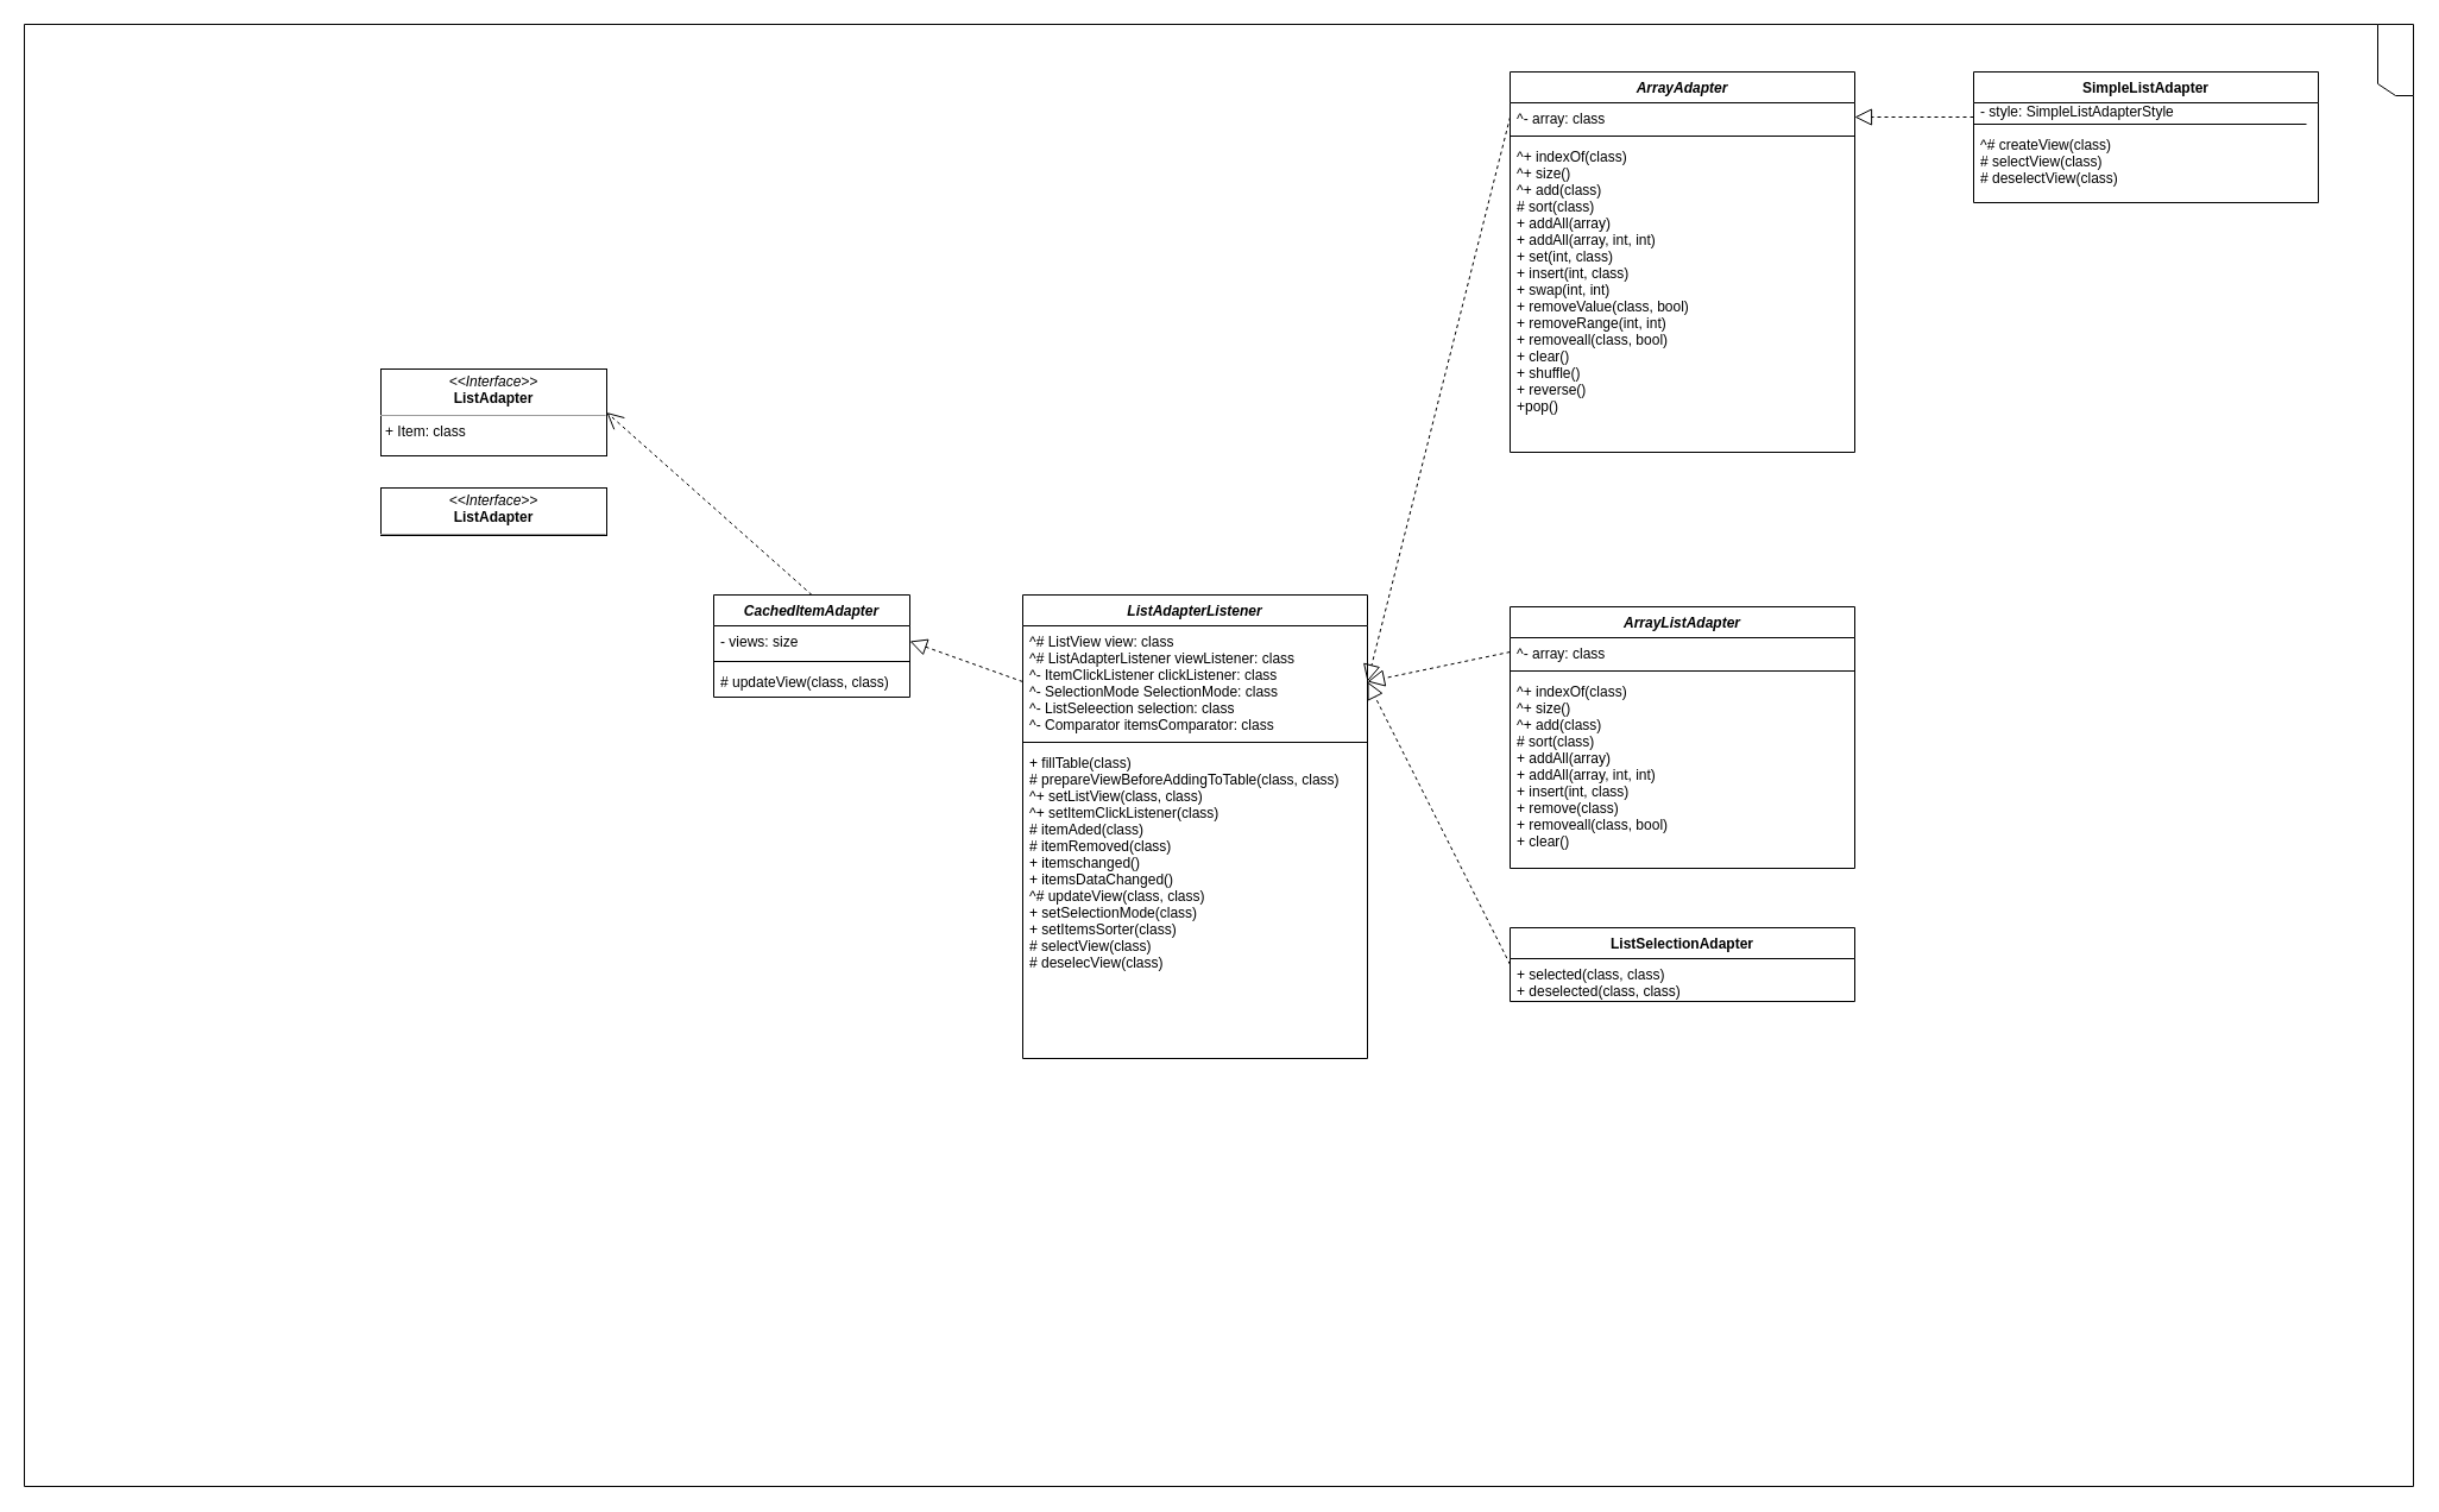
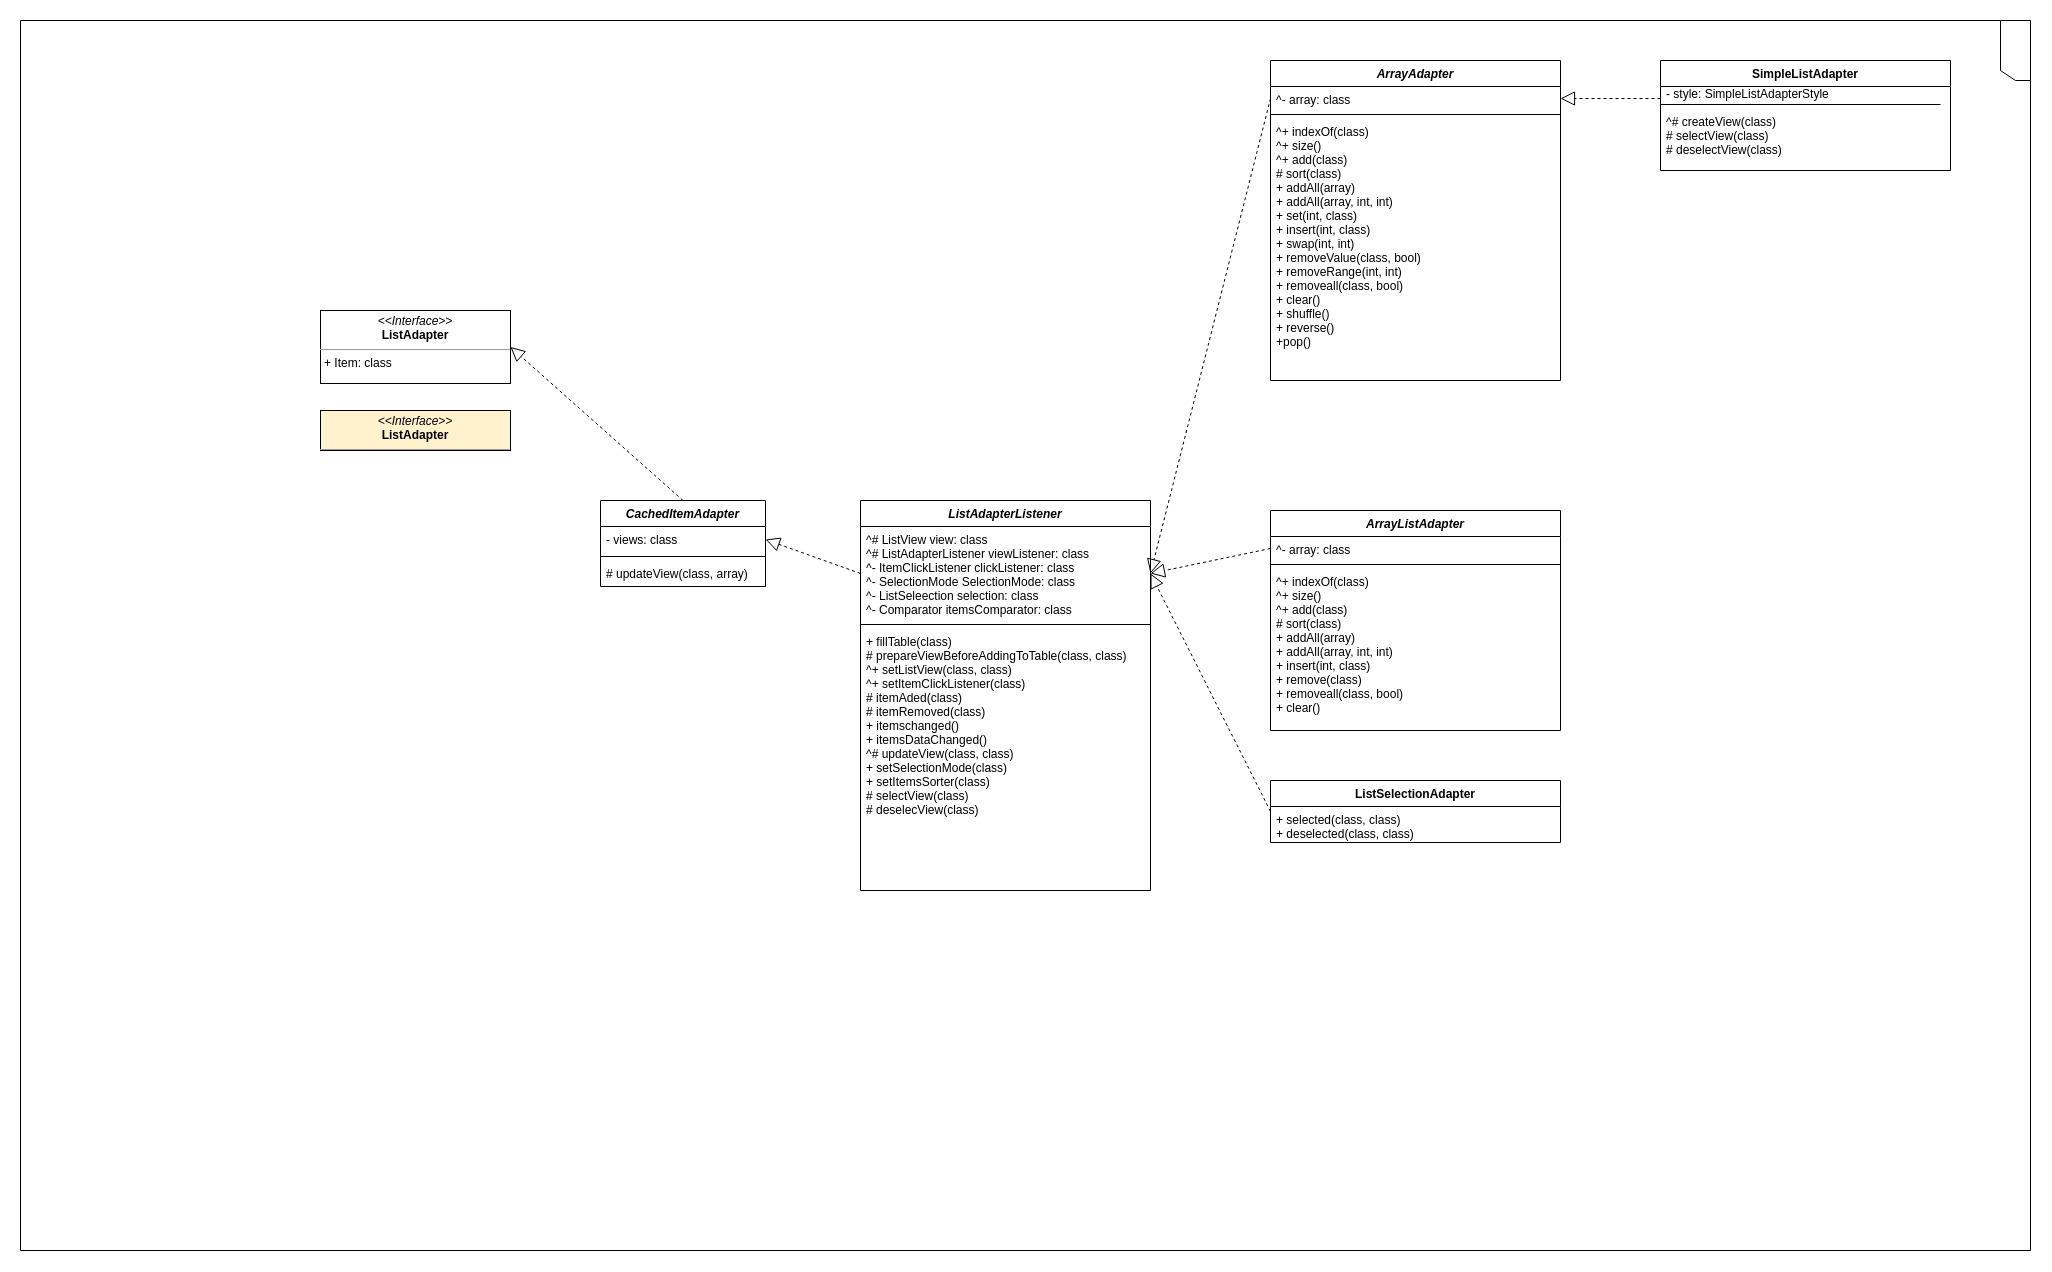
- <mxCell id="14" value="" style="endArrow=open;dashed=1;endFill=0;endSize=12;html=1;exitX=0.5;exitY=0;exitDx=0;exitDy=0;entryX=1;entryY=0.5;entryDx=0;entryDy=0;" parent="1" source="7" target="12" edge="1"><mxGeometry width="160" relative="1" as="geometry"><mxPoint x="680" y="500" as="sourcePoint" /><mxPoint x="590" y="447" as="targetPoint" /></mxGeometry></mxCell>
+ <mxCell id="14" value="" style="endArrow=block;dashed=1;endFill=0;endSize=12;html=1;exitX=0.5;exitY=0;exitDx=0;exitDy=0;entryX=1;entryY=0.5;entryDx=0;entryDy=0;" parent="1" source="7" target="12" edge="1"><mxGeometry width="160" relative="1" as="geometry"><mxPoint x="680" y="500" as="sourcePoint" /><mxPoint x="590" y="447" as="targetPoint" /></mxGeometry></mxCell>
- <mxCell id="13" value="&lt;p style=&quot;margin: 0px ; margin-top: 4px ; text-align: center&quot;&gt;&lt;i&gt;&amp;lt;&amp;lt;Interface&amp;gt;&amp;gt;&lt;/i&gt;&lt;br&gt;&lt;b&gt;ListAdapter&lt;/b&gt;&lt;/p&gt;&lt;hr size=&quot;1&quot;&gt;&lt;p style=&quot;margin: 0px ; margin-left: 4px&quot;&gt;&lt;/p&gt;&lt;p style=&quot;margin: 0px ; margin-left: 4px&quot;&gt;&lt;br&gt;&lt;/p&gt;&lt;p style=&quot;margin: 0px ; margin-left: 4px&quot;&gt;&lt;br&gt;&lt;/p&gt;" style="verticalAlign=top;align=left;overflow=fill;fontSize=12;fontFamily=Helvetica;html=1;rounded=0;shadow=0;comic=0;labelBackgroundColor=none;strokeWidth=1" parent="1" vertex="1"><mxGeometry x="320" y="410" width="190" height="40" as="geometry" /></mxCell>
+ <mxCell id="13" value="&lt;p style=&quot;margin: 0px ; margin-top: 4px ; text-align: center&quot;&gt;&lt;i&gt;&amp;lt;&amp;lt;Interface&amp;gt;&amp;gt;&lt;/i&gt;&lt;br&gt;&lt;b&gt;ListAdapter&lt;/b&gt;&lt;/p&gt;&lt;hr size=&quot;1&quot;&gt;&lt;p style=&quot;margin: 0px ; margin-left: 4px&quot;&gt;&lt;/p&gt;&lt;p style=&quot;margin: 0px ; margin-left: 4px&quot;&gt;&lt;br&gt;&lt;/p&gt;&lt;p style=&quot;margin: 0px ; margin-left: 4px&quot;&gt;&lt;br&gt;&lt;/p&gt;" style="verticalAlign=top;align=left;overflow=fill;fontSize=12;fontFamily=Helvetica;html=1;rounded=0;shadow=0;comic=0;labelBackgroundColor=none;strokeWidth=1;fillColor=#fff2cc;" parent="1" vertex="1"><mxGeometry x="320" y="410" width="190" height="40" as="geometry" /></mxCell>
- <mxCell id="8" value="- views: size" style="text;strokeColor=none;fillColor=none;align=left;verticalAlign=top;spacingLeft=4;spacingRight=4;overflow=hidden;rotatable=0;points=[[0,0.5],[1,0.5]];portConstraint=eastwest;" parent="7" vertex="1"><mxGeometry y="26" width="165" height="26" as="geometry" /></mxCell>
+ <mxCell id="8" value="- views: class" style="text;strokeColor=none;fillColor=none;align=left;verticalAlign=top;spacingLeft=4;spacingRight=4;overflow=hidden;rotatable=0;points=[[0,0.5],[1,0.5]];portConstraint=eastwest;" parent="7" vertex="1"><mxGeometry y="26" width="165" height="26" as="geometry" /></mxCell>
- <mxCell id="10" value="# updateView(class, class)" style="text;strokeColor=none;fillColor=none;align=left;verticalAlign=top;spacingLeft=4;spacingRight=4;overflow=hidden;rotatable=0;points=[[0,0.5],[1,0.5]];portConstraint=eastwest;" parent="7" vertex="1"><mxGeometry y="60" width="165" height="26" as="geometry" /></mxCell>
+ <mxCell id="10" value="# updateView(class, array)" style="text;strokeColor=none;fillColor=none;align=left;verticalAlign=top;spacingLeft=4;spacingRight=4;overflow=hidden;rotatable=0;points=[[0,0.5],[1,0.5]];portConstraint=eastwest;" parent="7" vertex="1"><mxGeometry y="60" width="165" height="26" as="geometry" /></mxCell>
